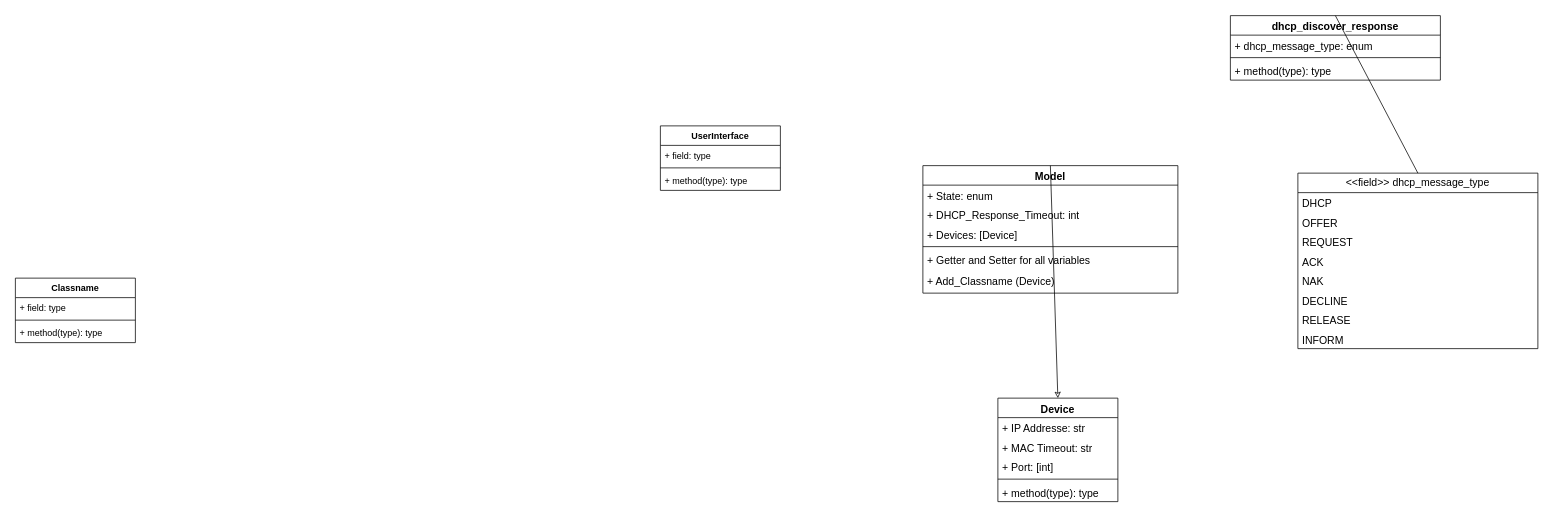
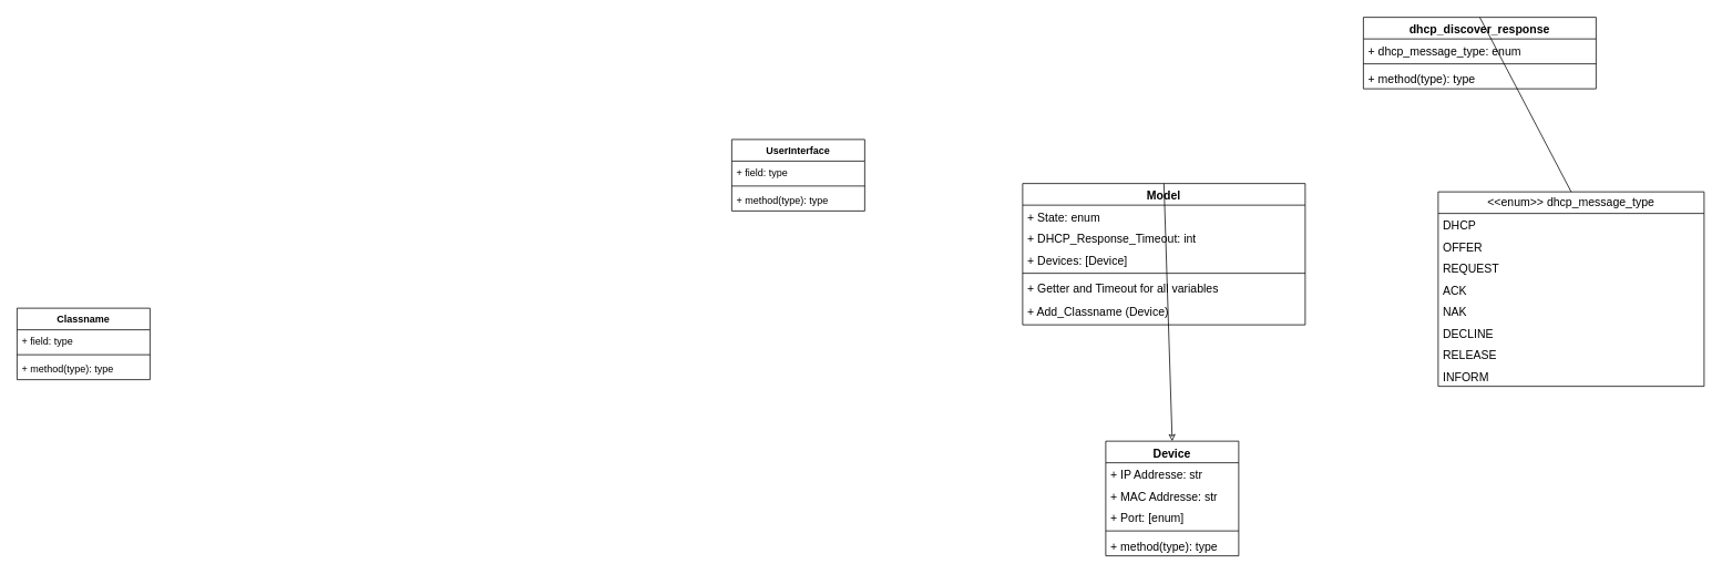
- <mxCell id="6" value="&amp;lt;&amp;lt;field&amp;gt;&amp;gt; dhcp_message_type" style="swimlane;fontStyle=0;childLayout=stackLayout;horizontal=1;startSize=26;fillColor=none;horizontalStack=0;resizeParent=1;resizeParentMax=0;resizeLast=0;collapsible=1;marginBottom=0;whiteSpace=wrap;html=1;fontSize=14;" vertex="1" parent="1"><mxGeometry x="1730" y="230" width="320" height="234" as="geometry" /></mxCell>
+ <mxCell id="6" value="&amp;lt;&amp;lt;enum&amp;gt;&amp;gt; dhcp_message_type" style="swimlane;fontStyle=0;childLayout=stackLayout;horizontal=1;startSize=26;fillColor=none;horizontalStack=0;resizeParent=1;resizeParentMax=0;resizeLast=0;collapsible=1;marginBottom=0;whiteSpace=wrap;html=1;fontSize=14;" vertex="1" parent="1"><mxGeometry x="1730" y="230" width="320" height="234" as="geometry" /></mxCell>
- <mxCell id="21" value="&lt;div&gt;+ Getter and Setter for all variables&lt;br&gt;&lt;/div&gt;" style="text;strokeColor=none;fillColor=none;align=left;verticalAlign=top;spacingLeft=4;spacingRight=4;overflow=hidden;rotatable=0;points=[[0,0.5],[1,0.5]];portConstraint=eastwest;whiteSpace=wrap;html=1;fontSize=14;" vertex="1" parent="16"><mxGeometry y="112" width="340" height="28" as="geometry" /></mxCell>
+ <mxCell id="21" value="&lt;div&gt;+ Getter and Timeout for all variables&lt;br&gt;&lt;/div&gt;" style="text;strokeColor=none;fillColor=none;align=left;verticalAlign=top;spacingLeft=4;spacingRight=4;overflow=hidden;rotatable=0;points=[[0,0.5],[1,0.5]];portConstraint=eastwest;whiteSpace=wrap;html=1;fontSize=14;" vertex="1" parent="16"><mxGeometry y="112" width="340" height="28" as="geometry" /></mxCell>
- <mxCell id="25" value="+ MAC Timeout: str" style="text;strokeColor=none;fillColor=none;align=left;verticalAlign=top;spacingLeft=4;spacingRight=4;overflow=hidden;rotatable=0;points=[[0,0.5],[1,0.5]];portConstraint=eastwest;whiteSpace=wrap;html=1;fontSize=14;" vertex="1" parent="23"><mxGeometry y="52" width="160" height="26" as="geometry" /></mxCell>
+ <mxCell id="25" value="+ MAC Addresse: str" style="text;strokeColor=none;fillColor=none;align=left;verticalAlign=top;spacingLeft=4;spacingRight=4;overflow=hidden;rotatable=0;points=[[0,0.5],[1,0.5]];portConstraint=eastwest;whiteSpace=wrap;html=1;fontSize=14;" vertex="1" parent="23"><mxGeometry y="52" width="160" height="26" as="geometry" /></mxCell>
- <mxCell id="26" value="+ Port: [int]" style="text;strokeColor=none;fillColor=none;align=left;verticalAlign=top;spacingLeft=4;spacingRight=4;overflow=hidden;rotatable=0;points=[[0,0.5],[1,0.5]];portConstraint=eastwest;whiteSpace=wrap;html=1;fontSize=14;" vertex="1" parent="23"><mxGeometry y="78" width="160" height="26" as="geometry" /></mxCell>
+ <mxCell id="26" value="+ Port: [enum]" style="text;strokeColor=none;fillColor=none;align=left;verticalAlign=top;spacingLeft=4;spacingRight=4;overflow=hidden;rotatable=0;points=[[0,0.5],[1,0.5]];portConstraint=eastwest;whiteSpace=wrap;html=1;fontSize=14;" vertex="1" parent="23"><mxGeometry y="78" width="160" height="26" as="geometry" /></mxCell>
